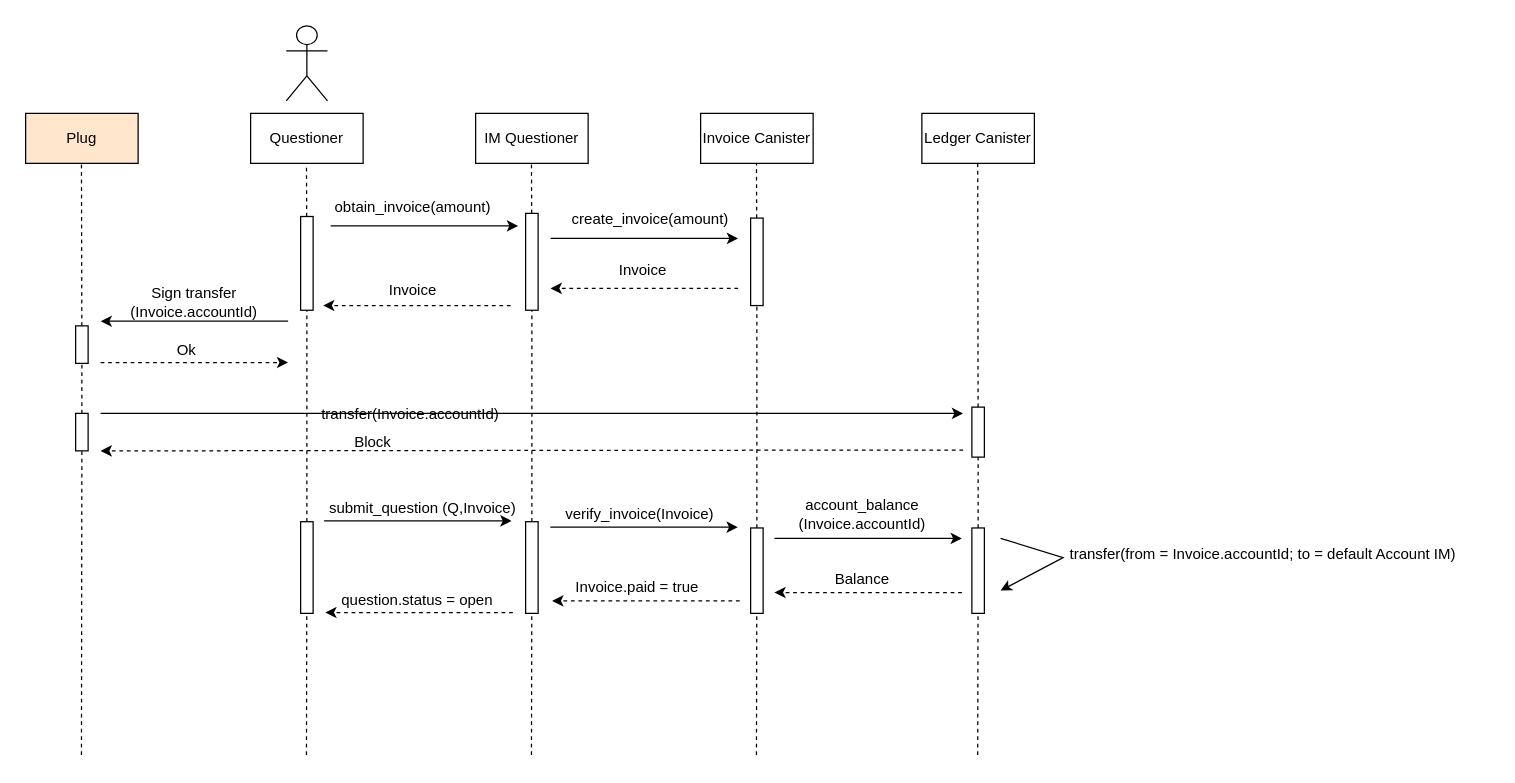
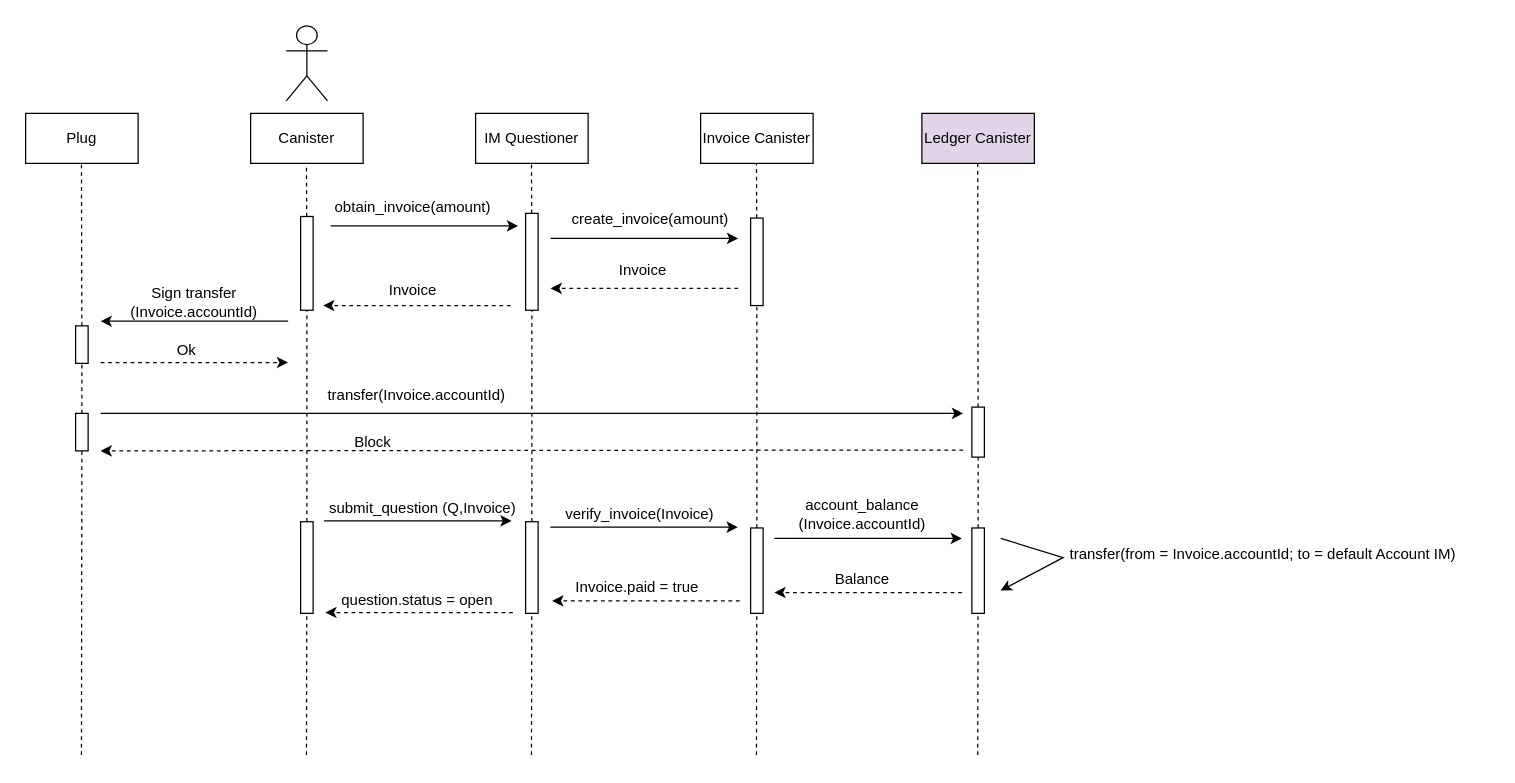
- <mxCell id="4" value="Plug" style="rounded=0;whiteSpace=wrap;html=1;fillColor=#ffe6cc;" parent="1" vertex="1"><mxGeometry x="20" y="90" width="90" height="40" as="geometry" /></mxCell>
+ <mxCell id="4" value="Plug" style="rounded=0;whiteSpace=wrap;html=1;" parent="1" vertex="1"><mxGeometry x="20" y="90" width="90" height="40" as="geometry" /></mxCell>
- <mxCell id="2" value="Questioner" style="rounded=0;whiteSpace=wrap;html=1;" parent="1" vertex="1"><mxGeometry x="200" y="90" width="90" height="40" as="geometry" /></mxCell>
+ <mxCell id="2" value="Canister" style="rounded=0;whiteSpace=wrap;html=1;" parent="1" vertex="1"><mxGeometry x="200" y="90" width="90" height="40" as="geometry" /></mxCell>
- <mxCell id="6" value="Ledger Canister" style="rounded=0;whiteSpace=wrap;html=1;" parent="1" vertex="1"><mxGeometry x="737" y="90" width="90" height="40" as="geometry" /></mxCell>
+ <mxCell id="6" value="Ledger Canister" style="rounded=0;whiteSpace=wrap;html=1;fillColor=#e1d5e7;" parent="1" vertex="1"><mxGeometry x="737" y="90" width="90" height="40" as="geometry" /></mxCell>
- <mxCell id="37" value="&lt;font style=&quot;font-size: 12px;&quot;&gt;transfer(Invoice.accountId)&lt;/font&gt;" style="text;html=1;strokeColor=none;fillColor=none;align=center;verticalAlign=middle;whiteSpace=wrap;rounded=0;" parent="1" vertex="1"><mxGeometry x="250" y="323" width="156" height="15" as="geometry" /></mxCell>
+ <mxCell id="37" value="&lt;font style=&quot;font-size: 12px;&quot;&gt;transfer(Invoice.accountId)&lt;/font&gt;" style="text;html=1;strokeColor=none;fillColor=none;align=center;verticalAlign=middle;whiteSpace=wrap;rounded=0;" parent="1" vertex="1"><mxGeometry x="255" y="308" width="156" height="15" as="geometry" /></mxCell>
